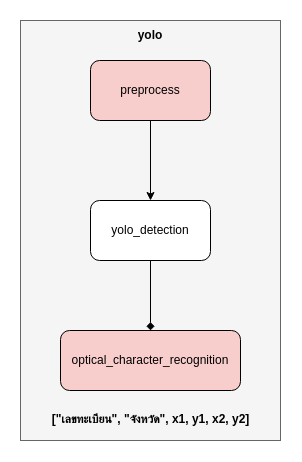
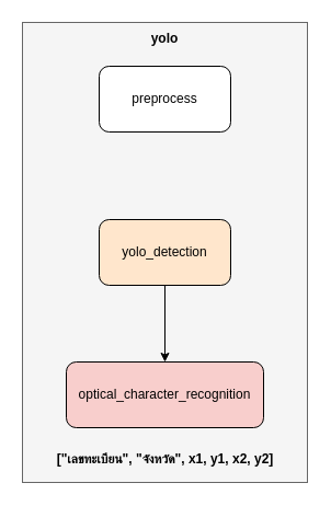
- <mxCell id="4" value="preprocess" style="rounded=1;whiteSpace=wrap;html=1;fillColor=#f8cecc;" vertex="1" parent="1"><mxGeometry x="90" y="60" width="120" height="60" as="geometry" /></mxCell>
+ <mxCell id="4" value="preprocess" style="rounded=1;whiteSpace=wrap;html=1;" vertex="1" parent="1"><mxGeometry x="90" y="60" width="120" height="60" as="geometry" /></mxCell>
- <mxCell id="3" style="edgeStyle=orthogonalEdgeStyle;rounded=0;orthogonalLoop=1;jettySize=auto;html=1;entryX=0.5;entryY=0;entryDx=0;entryDy=0;" edge="1" parent="1" source="4" target="6"><mxGeometry relative="1" as="geometry" /></mxCell>
- <mxCell id="6" value="yolo_detection" style="rounded=1;whiteSpace=wrap;html=1;" vertex="1" parent="1"><mxGeometry x="90" y="200" width="120" height="60" as="geometry" /></mxCell>
+ <mxCell id="6" value="yolo_detection" style="rounded=1;whiteSpace=wrap;html=1;fillColor=#ffe6cc;" vertex="1" parent="1"><mxGeometry x="90" y="200" width="120" height="60" as="geometry" /></mxCell>
- <mxCell id="5" style="edgeStyle=orthogonalEdgeStyle;rounded=0;orthogonalLoop=1;jettySize=auto;html=1;entryX=0.5;entryY=0;entryDx=0;entryDy=0;endArrow=diamond;" edge="1" parent="1" source="6" target="7"><mxGeometry relative="1" as="geometry" /></mxCell>
+ <mxCell id="5" style="edgeStyle=orthogonalEdgeStyle;rounded=0;orthogonalLoop=1;jettySize=auto;html=1;entryX=0.5;entryY=0;entryDx=0;entryDy=0;" edge="1" parent="1" source="6" target="7"><mxGeometry relative="1" as="geometry" /></mxCell>
